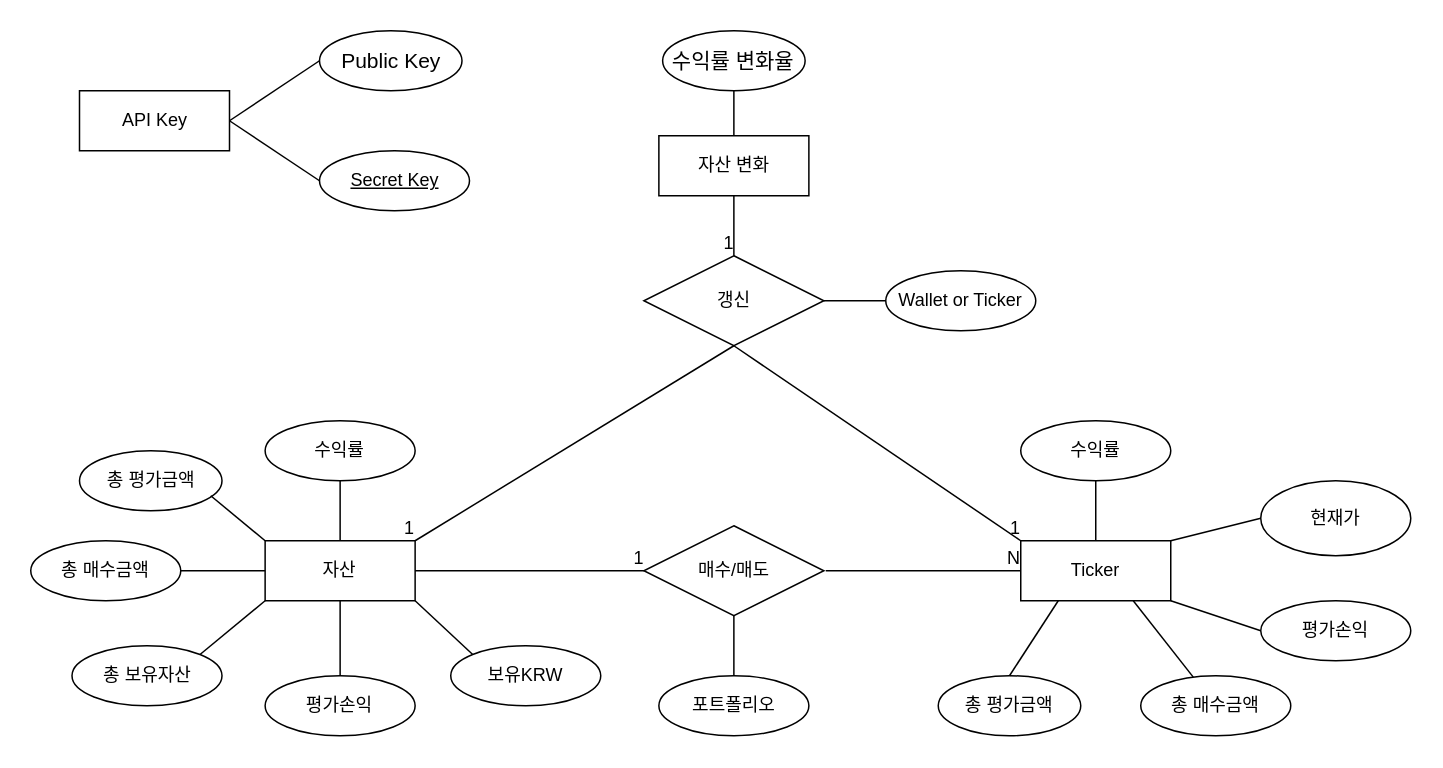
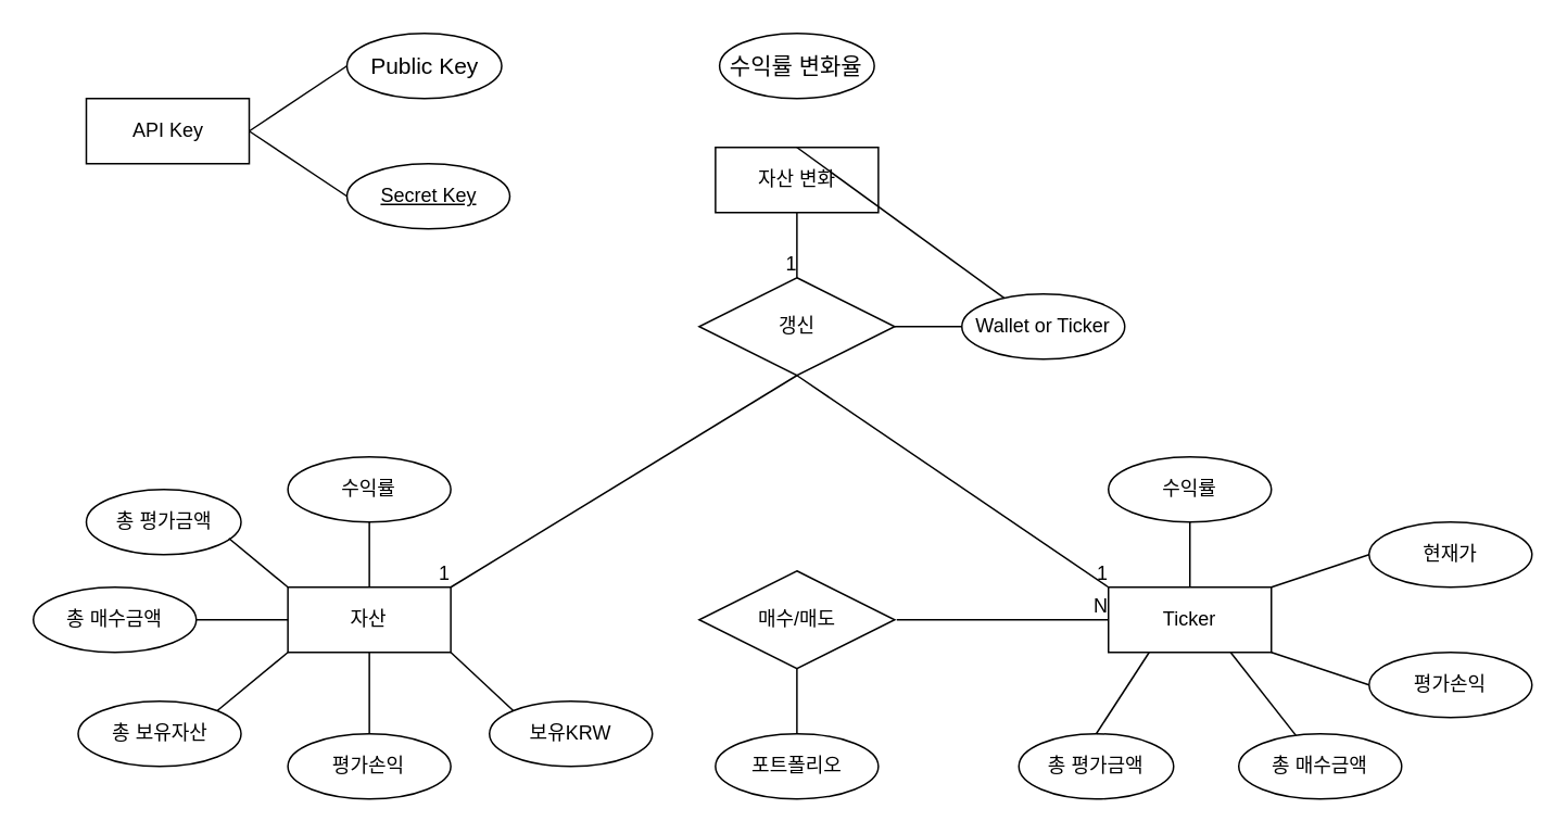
- <mxCell id="32" value="" style="endArrow=none;html=1;rounded=0;exitX=0.5;exitY=0;exitDx=0;exitDy=0;entryX=0.5;entryY=1;entryDx=0;entryDy=0;" parent="1" source="30" target="31" edge="1"><mxGeometry width="50" height="50" relative="1" as="geometry"><mxPoint x="466.25" y="90" as="sourcePoint" /><mxPoint x="411.25" y="40" as="targetPoint" /></mxGeometry></mxCell>
+ <mxCell id="32" value="" style="endArrow=none;html=1;rounded=0;exitX=0.5;exitY=0;exitDx=0;exitDy=0;" parent="1" source="30" target="49" edge="1"><mxGeometry width="50" height="50" relative="1" as="geometry"><mxPoint x="466.25" y="90" as="sourcePoint" /><mxPoint x="411.25" y="40" as="targetPoint" /></mxGeometry></mxCell>
- <mxCell id="33" value="현재가" style="ellipse;whiteSpace=wrap;html=1;align=center;" parent="1" vertex="1"><mxGeometry x="840" y="320" width="100" height="50" as="geometry" /></mxCell>
+ <mxCell id="33" value="현재가" style="ellipse;whiteSpace=wrap;html=1;align=center;" parent="1" vertex="1"><mxGeometry x="840" y="320" width="100" height="40" as="geometry" /></mxCell>
- <mxCell id="36" value="" style="endArrow=none;html=1;rounded=0;entryX=0;entryY=0.5;entryDx=0;entryDy=0;exitX=1;exitY=0.5;exitDx=0;exitDy=0;" edge="1" parent="1" source="2" target="35"><mxGeometry relative="1" as="geometry"><mxPoint x="268.75" y="380" as="sourcePoint" /><mxPoint x="398.75" y="380" as="targetPoint" /></mxGeometry></mxCell>
- <mxCell id="37" value="1" style="resizable=0;html=1;align=right;verticalAlign=bottom;" connectable="0" vertex="1" parent="36"><mxGeometry x="1" relative="1" as="geometry" /></mxCell>
